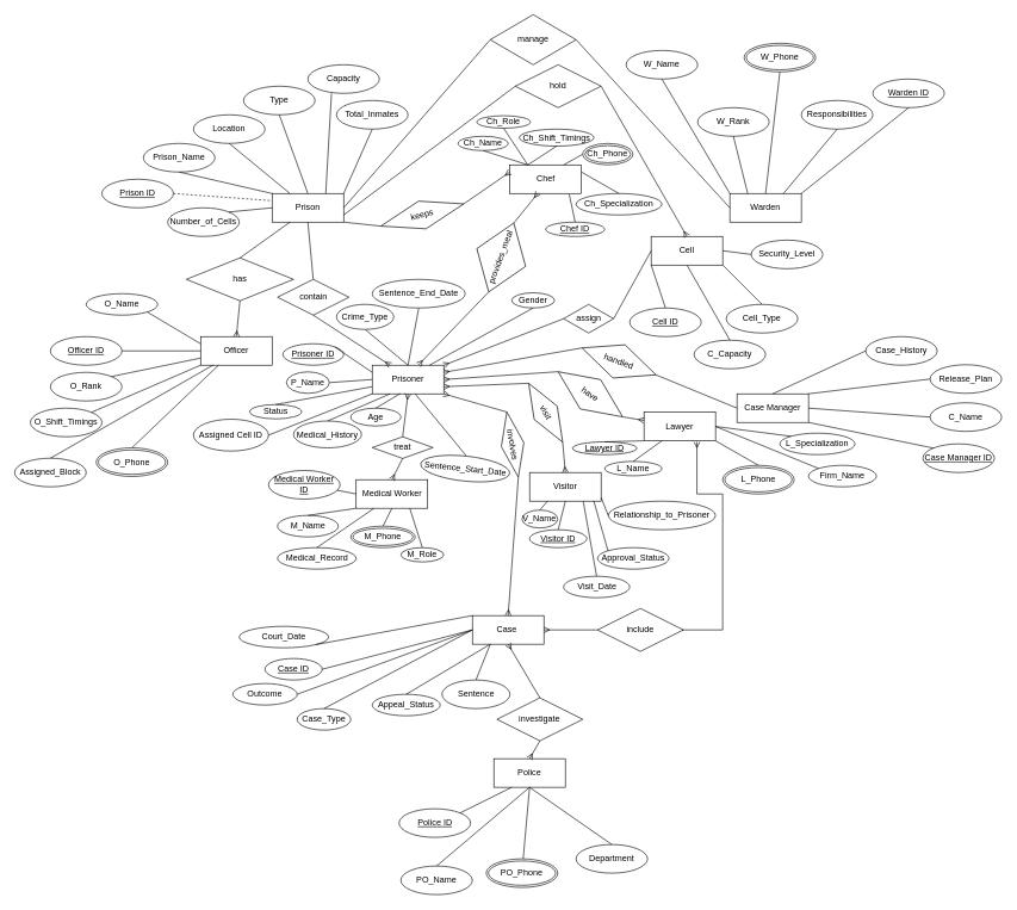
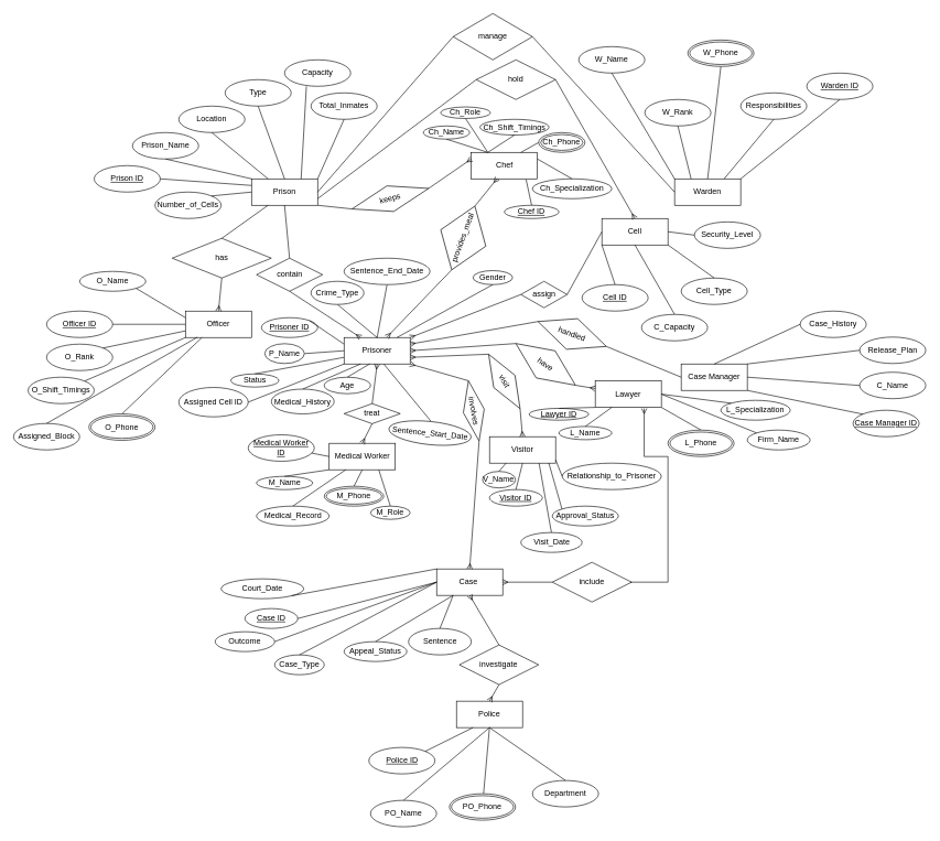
- <mxCell id="75" value="" style="endArrow=none;html=1;rounded=0;exitX=1;exitY=0.5;exitDx=0;exitDy=0;entryX=0;entryY=0.25;entryDx=0;entryDy=0;dashed=1;" edge="1" parent="1" source="13" target="2"><mxGeometry relative="1" as="geometry"><mxPoint x="511" y="260" as="sourcePoint" /><mxPoint x="671" y="260" as="targetPoint" /></mxGeometry></mxCell>
+ <mxCell id="75" value="" style="endArrow=none;html=1;rounded=0;exitX=1;exitY=0.5;exitDx=0;exitDy=0;entryX=0;entryY=0.25;entryDx=0;entryDy=0;" edge="1" parent="1" source="13" target="2"><mxGeometry relative="1" as="geometry"><mxPoint x="511" y="260" as="sourcePoint" /><mxPoint x="671" y="260" as="targetPoint" /></mxGeometry></mxCell>
- <mxCell id="34" value="Cell_Type" style="ellipse;whiteSpace=wrap;html=1;align=center;" vertex="1" parent="1"><mxGeometry x="1015" y="425" width="100" height="40" as="geometry" /></mxCell>
+ <mxCell id="34" value="Cell_Type" style="ellipse;whiteSpace=wrap;html=1;align=center;" vertex="1" parent="1"><mxGeometry x="1030" y="420" width="100" height="40" as="geometry" /></mxCell>
- <mxCell id="45" value="M_Name" style="ellipse;whiteSpace=wrap;html=1;align=center;" vertex="1" parent="1"><mxGeometry x="387.5" y="720" width="85" height="30" as="geometry" /></mxCell>
+ <mxCell id="45" value="M_Name" style="ellipse;whiteSpace=wrap;html=1;align=center;" vertex="1" parent="1"><mxGeometry x="387.5" y="720" width="85" height="20" as="geometry" /></mxCell>
